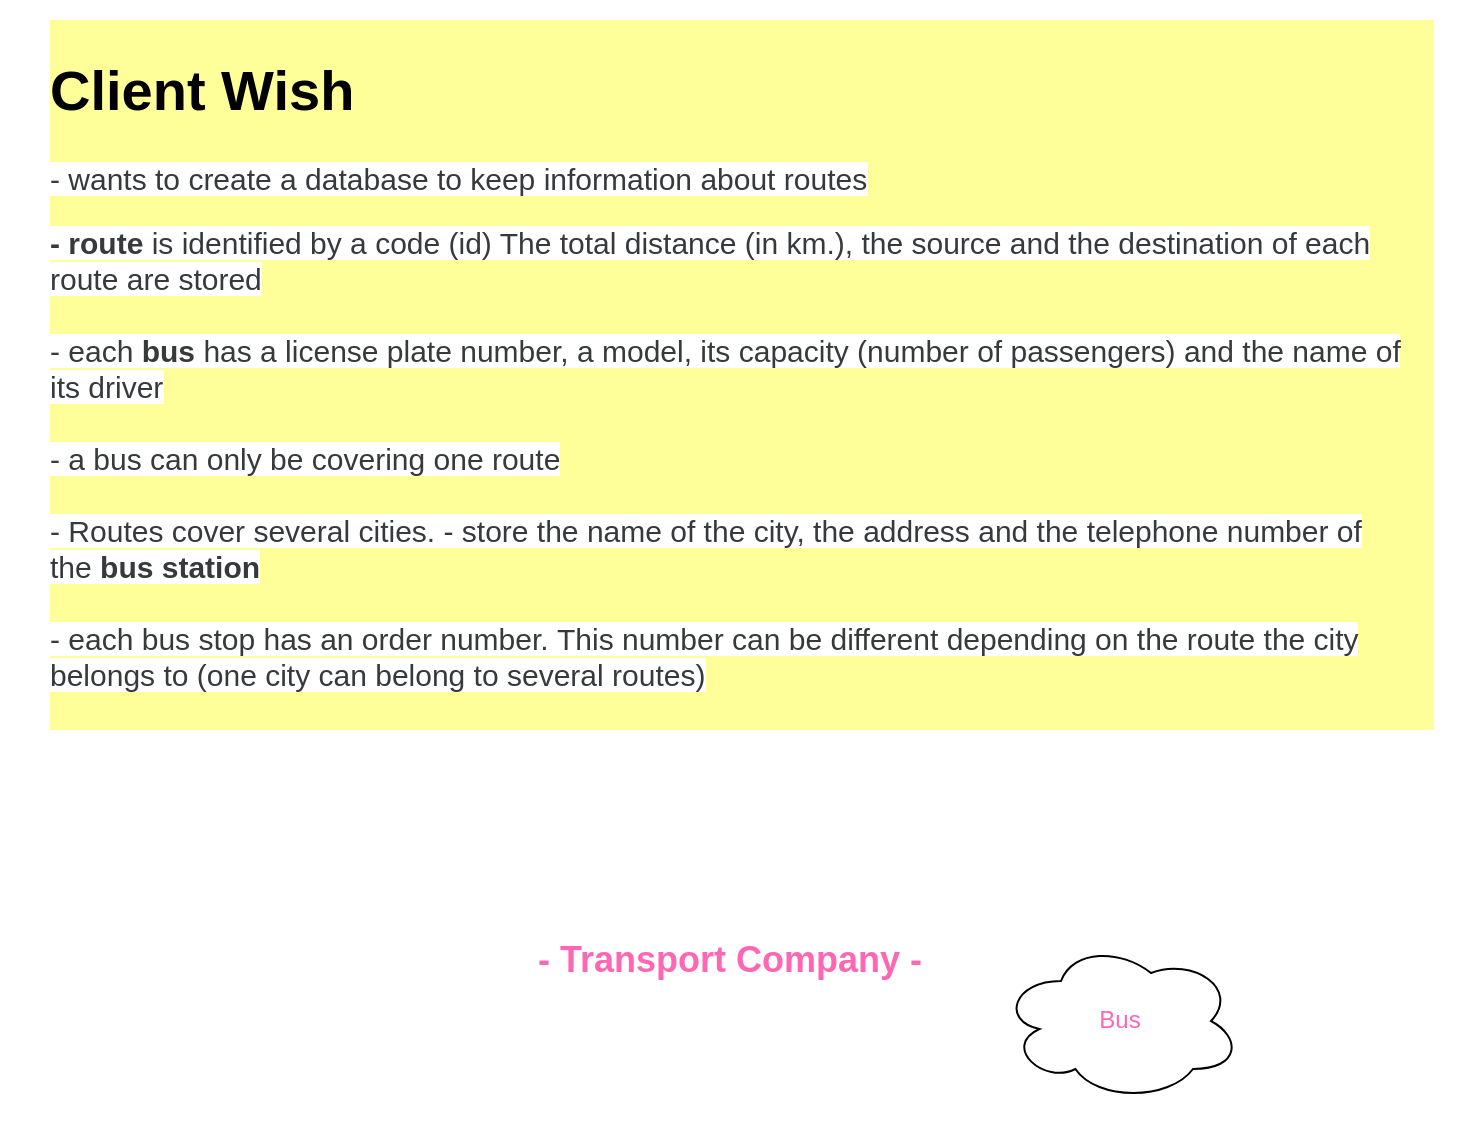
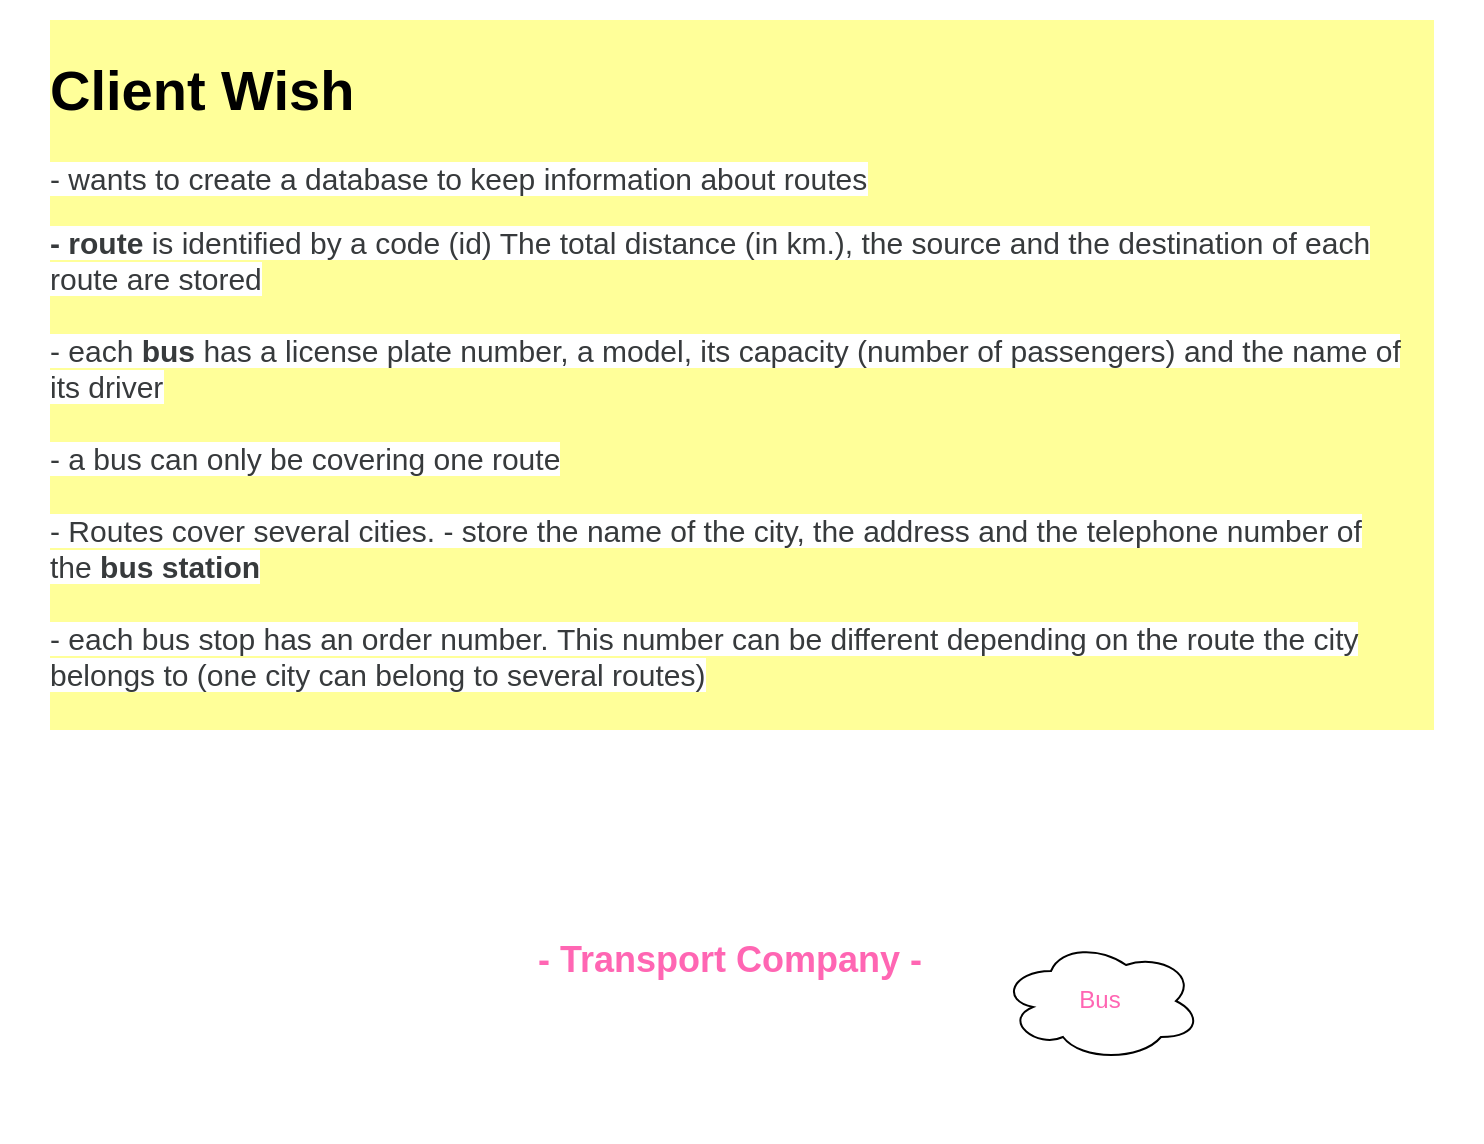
- <mxCell id="3" value="Bus" style="ellipse;shape=cloud;whiteSpace=wrap;html=1;fontColor=#FF66B3;" vertex="1" parent="1"><mxGeometry x="500" y="470" width="120" height="80" as="geometry" /></mxCell>
+ <mxCell id="3" value="Bus" style="ellipse;shape=cloud;whiteSpace=wrap;html=1;fontColor=#FF66B3;" vertex="1" parent="1"><mxGeometry x="500" y="470" width="100" height="60" as="geometry" /></mxCell>
